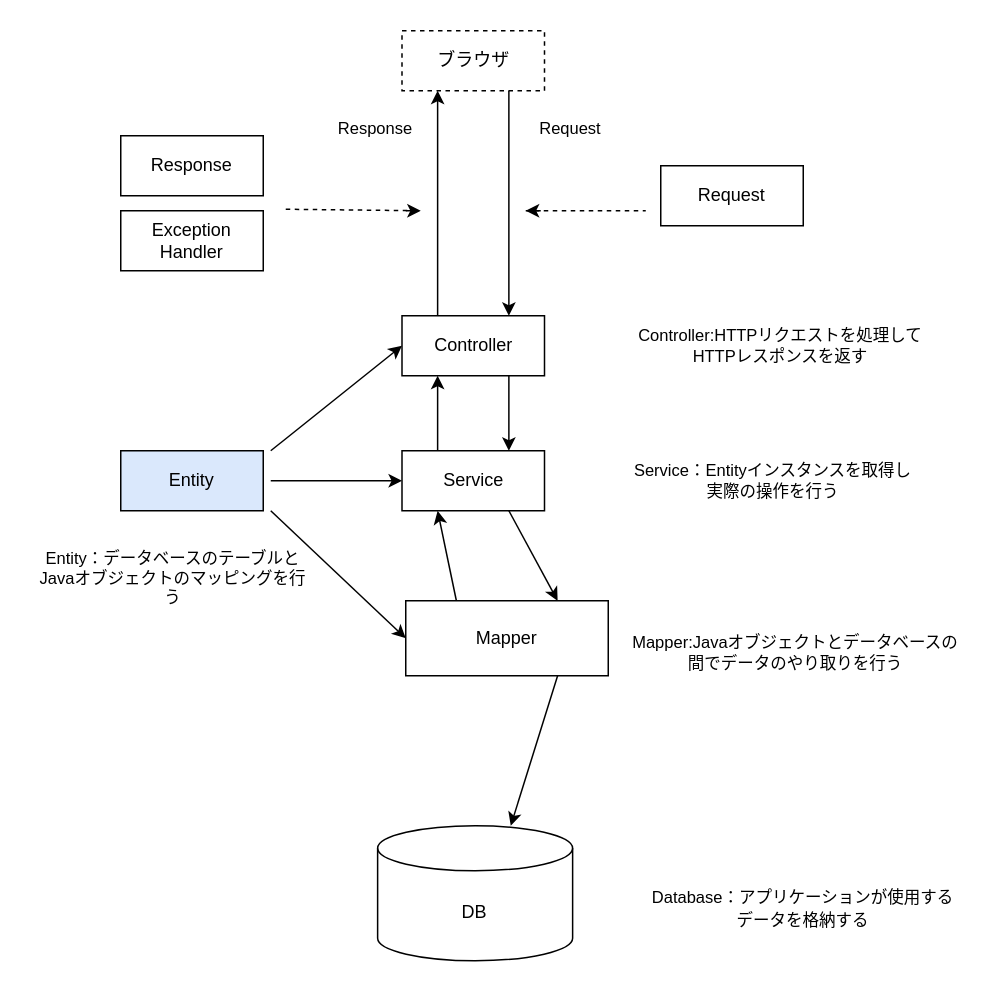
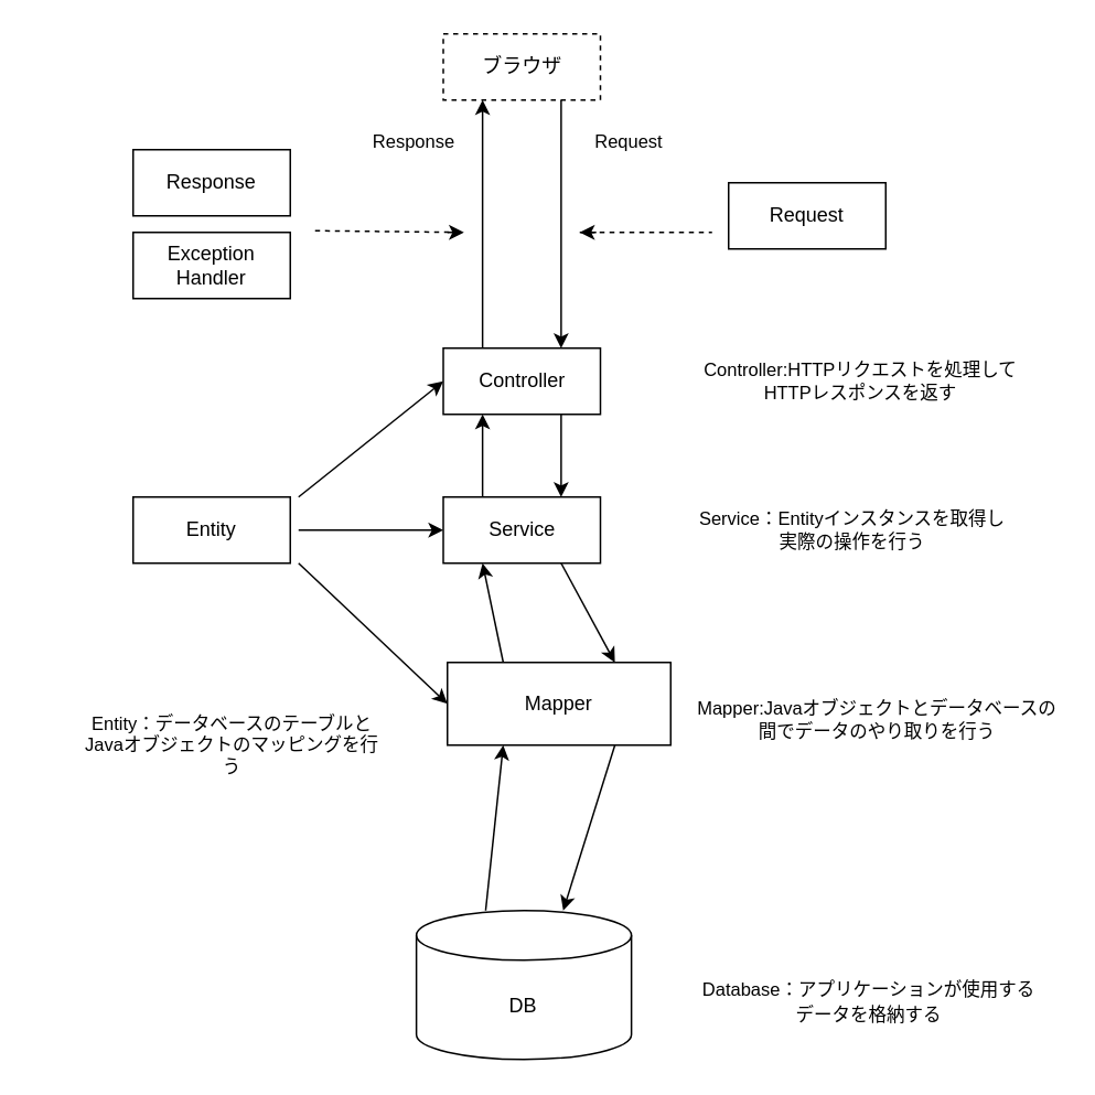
- <mxCell id="12" value="Entity" style="rounded=0;whiteSpace=wrap;html=1;fillColor=#dae8fc;" parent="1" vertex="1"><mxGeometry x="80" y="300" width="95" height="40" as="geometry" /></mxCell>
+ <mxCell id="12" value="Entity" style="rounded=0;whiteSpace=wrap;html=1;" parent="1" vertex="1"><mxGeometry x="80" y="300" width="95" height="40" as="geometry" /></mxCell>
- <mxCell id="21" value="&lt;font style=&quot;font-size: 11px;&quot;&gt;Entity：データベースのテーブルとJavaオブジェクトのマッピングを行う&lt;/font&gt;" style="text;html=1;strokeColor=none;fillColor=none;align=center;verticalAlign=middle;whiteSpace=wrap;rounded=0;fontSize=8;" vertex="1" parent="1"><mxGeometry x="20" y="370" width="190" height="30" as="geometry" /></mxCell>
+ <mxCell id="21" value="&lt;font style=&quot;font-size: 11px;&quot;&gt;Entity：データベースのテーブルとJavaオブジェクトのマッピングを行う&lt;/font&gt;" style="text;html=1;strokeColor=none;fillColor=none;align=center;verticalAlign=middle;whiteSpace=wrap;rounded=0;fontSize=8;" vertex="1" parent="1"><mxGeometry x="45" y="435" width="190" height="30" as="geometry" /></mxCell>
+ <mxCell id="4" value="" style="endArrow=classic;html=1;entryX=0.25;entryY=1;entryDx=0;entryDy=0;exitX=0.322;exitY=0;exitDx=0;exitDy=0;exitPerimeter=0;" parent="1" target="6" edge="1" source="2"><mxGeometry width="50" height="50" relative="1" as="geometry"><mxPoint x="293" y="510" as="sourcePoint" /><mxPoint x="284.04" y="458.484" as="targetPoint" /></mxGeometry></mxCell>
- <mxCell id="20" value="&lt;font style=&quot;font-size: 11px;&quot;&gt;Database：アプリケーションが使用するデータを格納する&lt;/font&gt;" style="text;html=1;strokeColor=none;fillColor=none;align=center;verticalAlign=middle;whiteSpace=wrap;rounded=0;" vertex="1" parent="1"><mxGeometry x="430" y="580" width="210" height="50" as="geometry" /></mxCell>
+ <mxCell id="20" value="&lt;font style=&quot;font-size: 11px;&quot;&gt;Database：アプリケーションが使用するデータを格納する&lt;/font&gt;" style="text;html=1;strokeColor=none;fillColor=none;align=center;verticalAlign=middle;whiteSpace=wrap;rounded=0;" vertex="1" parent="1"><mxGeometry x="420" y="580" width="210" height="50" as="geometry" /></mxCell>
